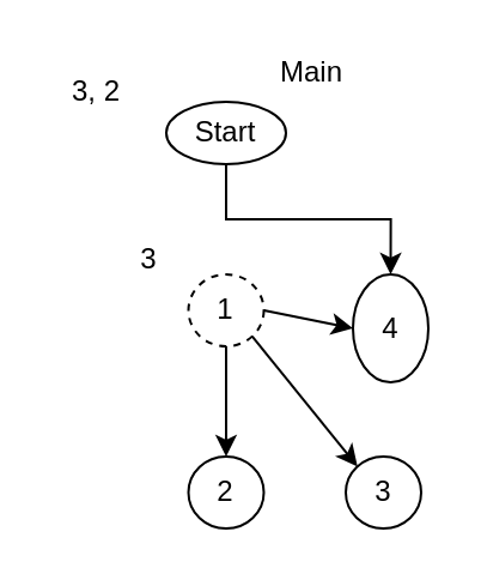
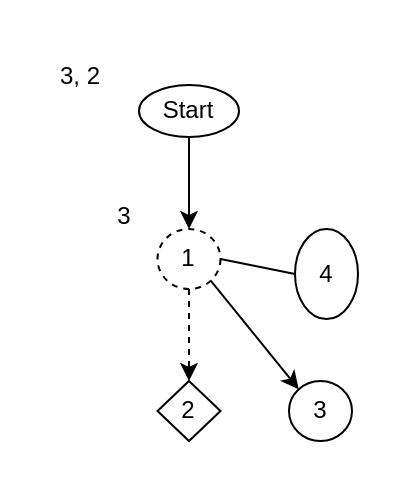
- <mxCell id="4" value="Main" style="text;html=1;strokeColor=none;fillColor=none;align=center;verticalAlign=middle;whiteSpace=wrap;rounded=0;" vertex="1" parent="1"><mxGeometry x="109.75" y="20" width="40" height="20" as="geometry" /></mxCell>
- <mxCell id="2" style="edgeStyle=orthogonalEdgeStyle;rounded=0;orthogonalLoop=1;jettySize=auto;html=1;exitX=0.5;exitY=1;exitDx=0;exitDy=0;" edge="1" parent="1" source="3" target="13"><mxGeometry relative="1" as="geometry" /></mxCell>
+ <mxCell id="2" style="edgeStyle=orthogonalEdgeStyle;rounded=0;orthogonalLoop=1;jettySize=auto;html=1;exitX=0.5;exitY=1;exitDx=0;exitDy=0;entryX=0.5;entryY=0;entryDx=0;entryDy=0;" edge="1" parent="1" source="3" target="8"><mxGeometry relative="1" as="geometry" /></mxCell>
- <mxCell id="7" style="edgeStyle=none;rounded=0;orthogonalLoop=1;jettySize=auto;html=1;exitX=1;exitY=0.5;exitDx=0;exitDy=0;entryX=0;entryY=0.5;entryDx=0;entryDy=0;" edge="1" parent="1" source="8" target="13"><mxGeometry relative="1" as="geometry" /></mxCell>
+ <mxCell id="7" style="edgeStyle=none;rounded=0;orthogonalLoop=1;jettySize=auto;html=1;exitX=1;exitY=0.5;exitDx=0;exitDy=0;entryX=0;entryY=0.5;entryDx=0;entryDy=0;endArrow=none;" edge="1" parent="1" source="8" target="13"><mxGeometry relative="1" as="geometry" /></mxCell>
- <mxCell id="5" style="edgeStyle=orthogonalEdgeStyle;rounded=0;orthogonalLoop=1;jettySize=auto;html=1;exitX=0.5;exitY=1;exitDx=0;exitDy=0;entryX=0.5;entryY=0;entryDx=0;entryDy=0;" edge="1" parent="1" source="8" target="9"><mxGeometry relative="1" as="geometry" /></mxCell>
+ <mxCell id="5" style="edgeStyle=orthogonalEdgeStyle;rounded=0;orthogonalLoop=1;jettySize=auto;html=1;exitX=0.5;exitY=1;exitDx=0;exitDy=0;entryX=0.5;entryY=0;entryDx=0;entryDy=0;dashed=1;" edge="1" parent="1" source="8" target="9"><mxGeometry relative="1" as="geometry" /></mxCell>
- <mxCell id="9" value="2" style="ellipse;whiteSpace=wrap;html=1;" vertex="1" parent="1"><mxGeometry x="78.25" y="190" width="31.5" height="30" as="geometry" /></mxCell>
+ <mxCell id="9" value="2" style="rhombus;whiteSpace=wrap;html=1;" vertex="1" parent="1"><mxGeometry x="78.25" y="190" width="31.5" height="30" as="geometry" /></mxCell>
